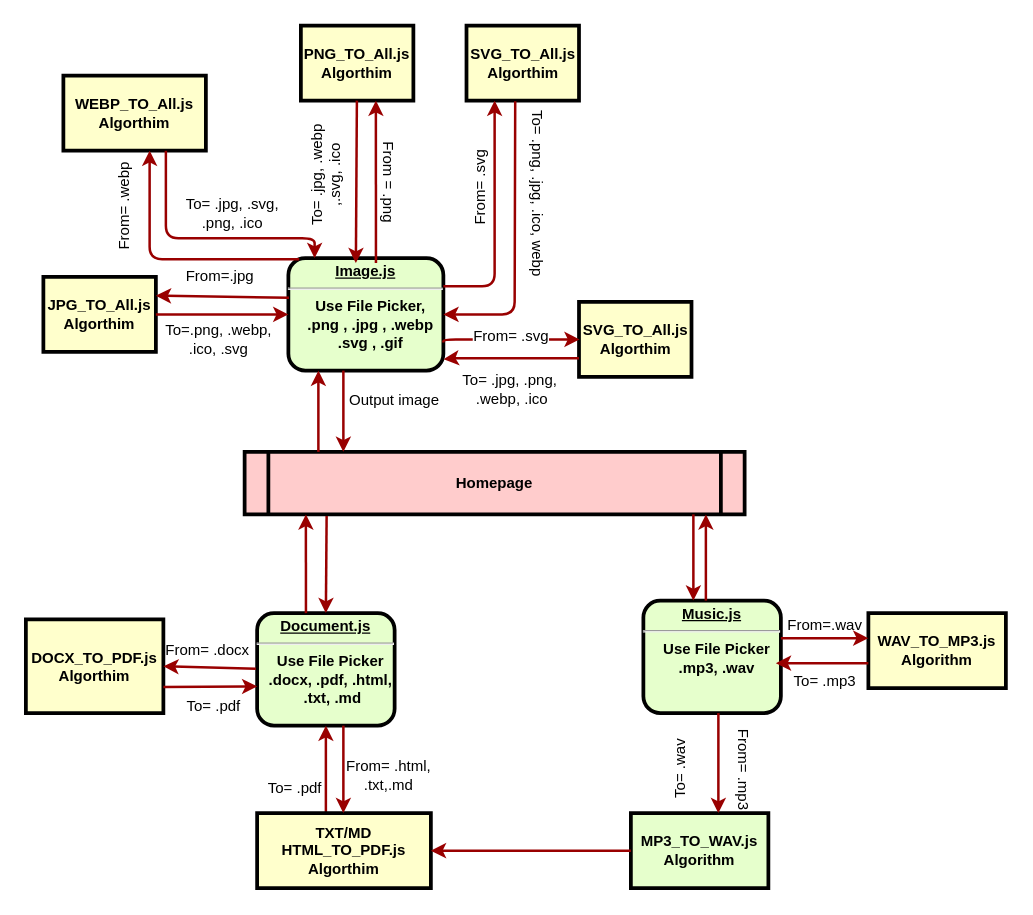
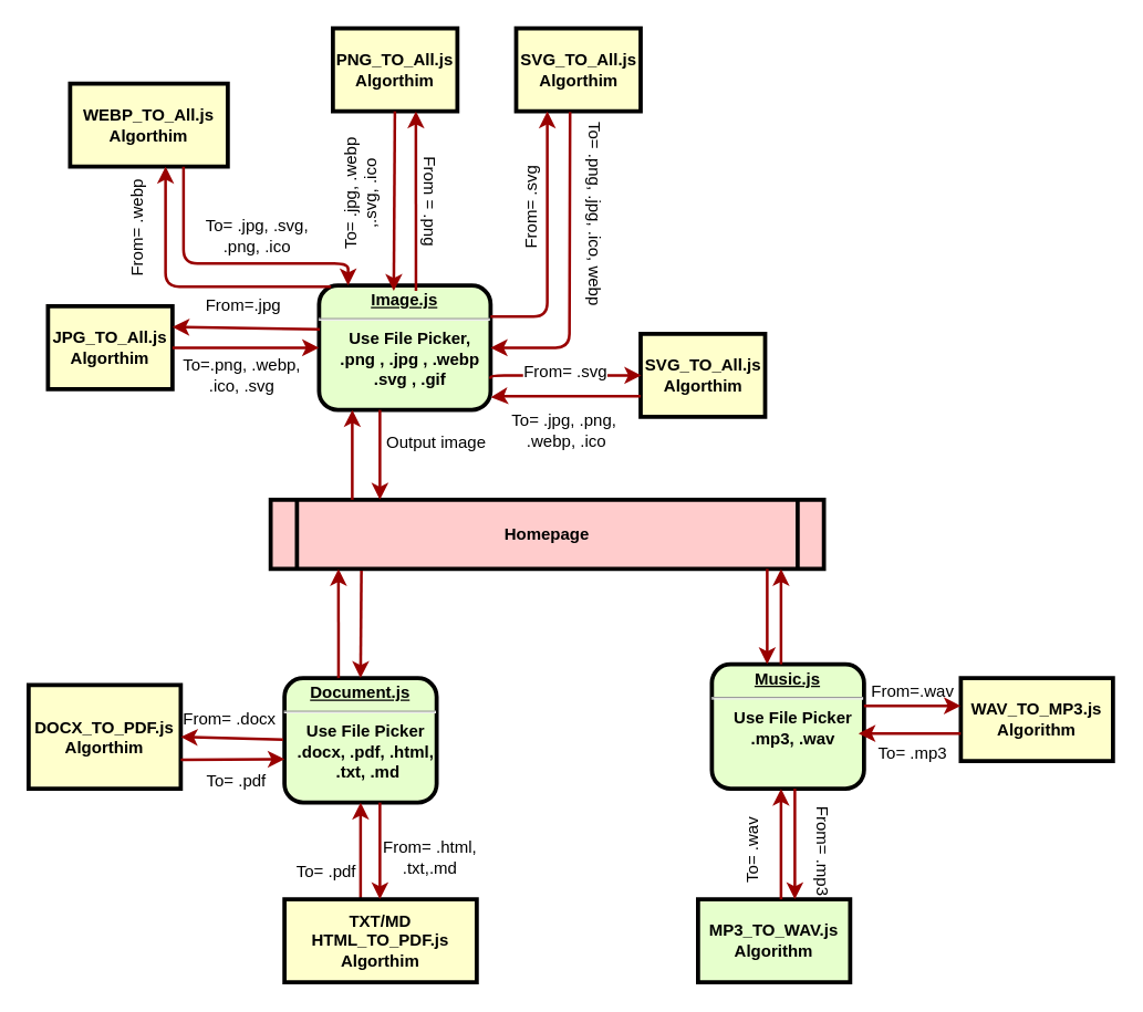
- <mxCell id="19" value="" style="edgeStyle=elbowEdgeStyle;elbow=horizontal;strokeColor=#990000;strokeWidth=2;" parent="1" source="11" target="10" edge="1"><mxGeometry width="100" height="100" relative="1" as="geometry"><mxPoint x="424" y="670" as="sourcePoint" /><mxPoint x="524" y="570" as="targetPoint" /></mxGeometry></mxCell>
+ <mxCell id="19" value="" style="edgeStyle=elbowEdgeStyle;elbow=horizontal;strokeColor=#990000;strokeWidth=2" parent="1" source="11" target="7" edge="1"><mxGeometry width="100" height="100" relative="1" as="geometry"><mxPoint x="424" y="670" as="sourcePoint" /><mxPoint x="524" y="570" as="targetPoint" /></mxGeometry></mxCell>
